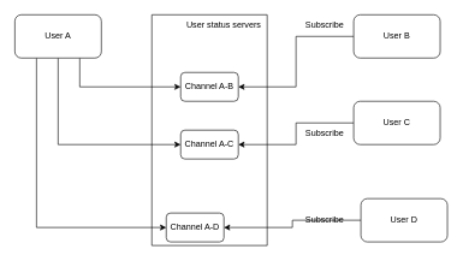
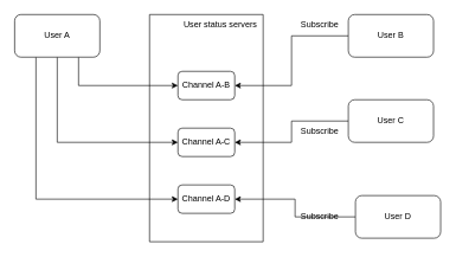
- <mxCell id="7" value="Channel A-D" style="rounded=1;whiteSpace=wrap;html=1;" vertex="1" parent="6"><mxGeometry x="20" y="275" width="80" height="40" as="geometry" /></mxCell>
+ <mxCell id="7" value="Channel A-D" style="rounded=1;whiteSpace=wrap;html=1;" vertex="1" parent="6"><mxGeometry x="40" y="240" width="80" height="40" as="geometry" /></mxCell>
